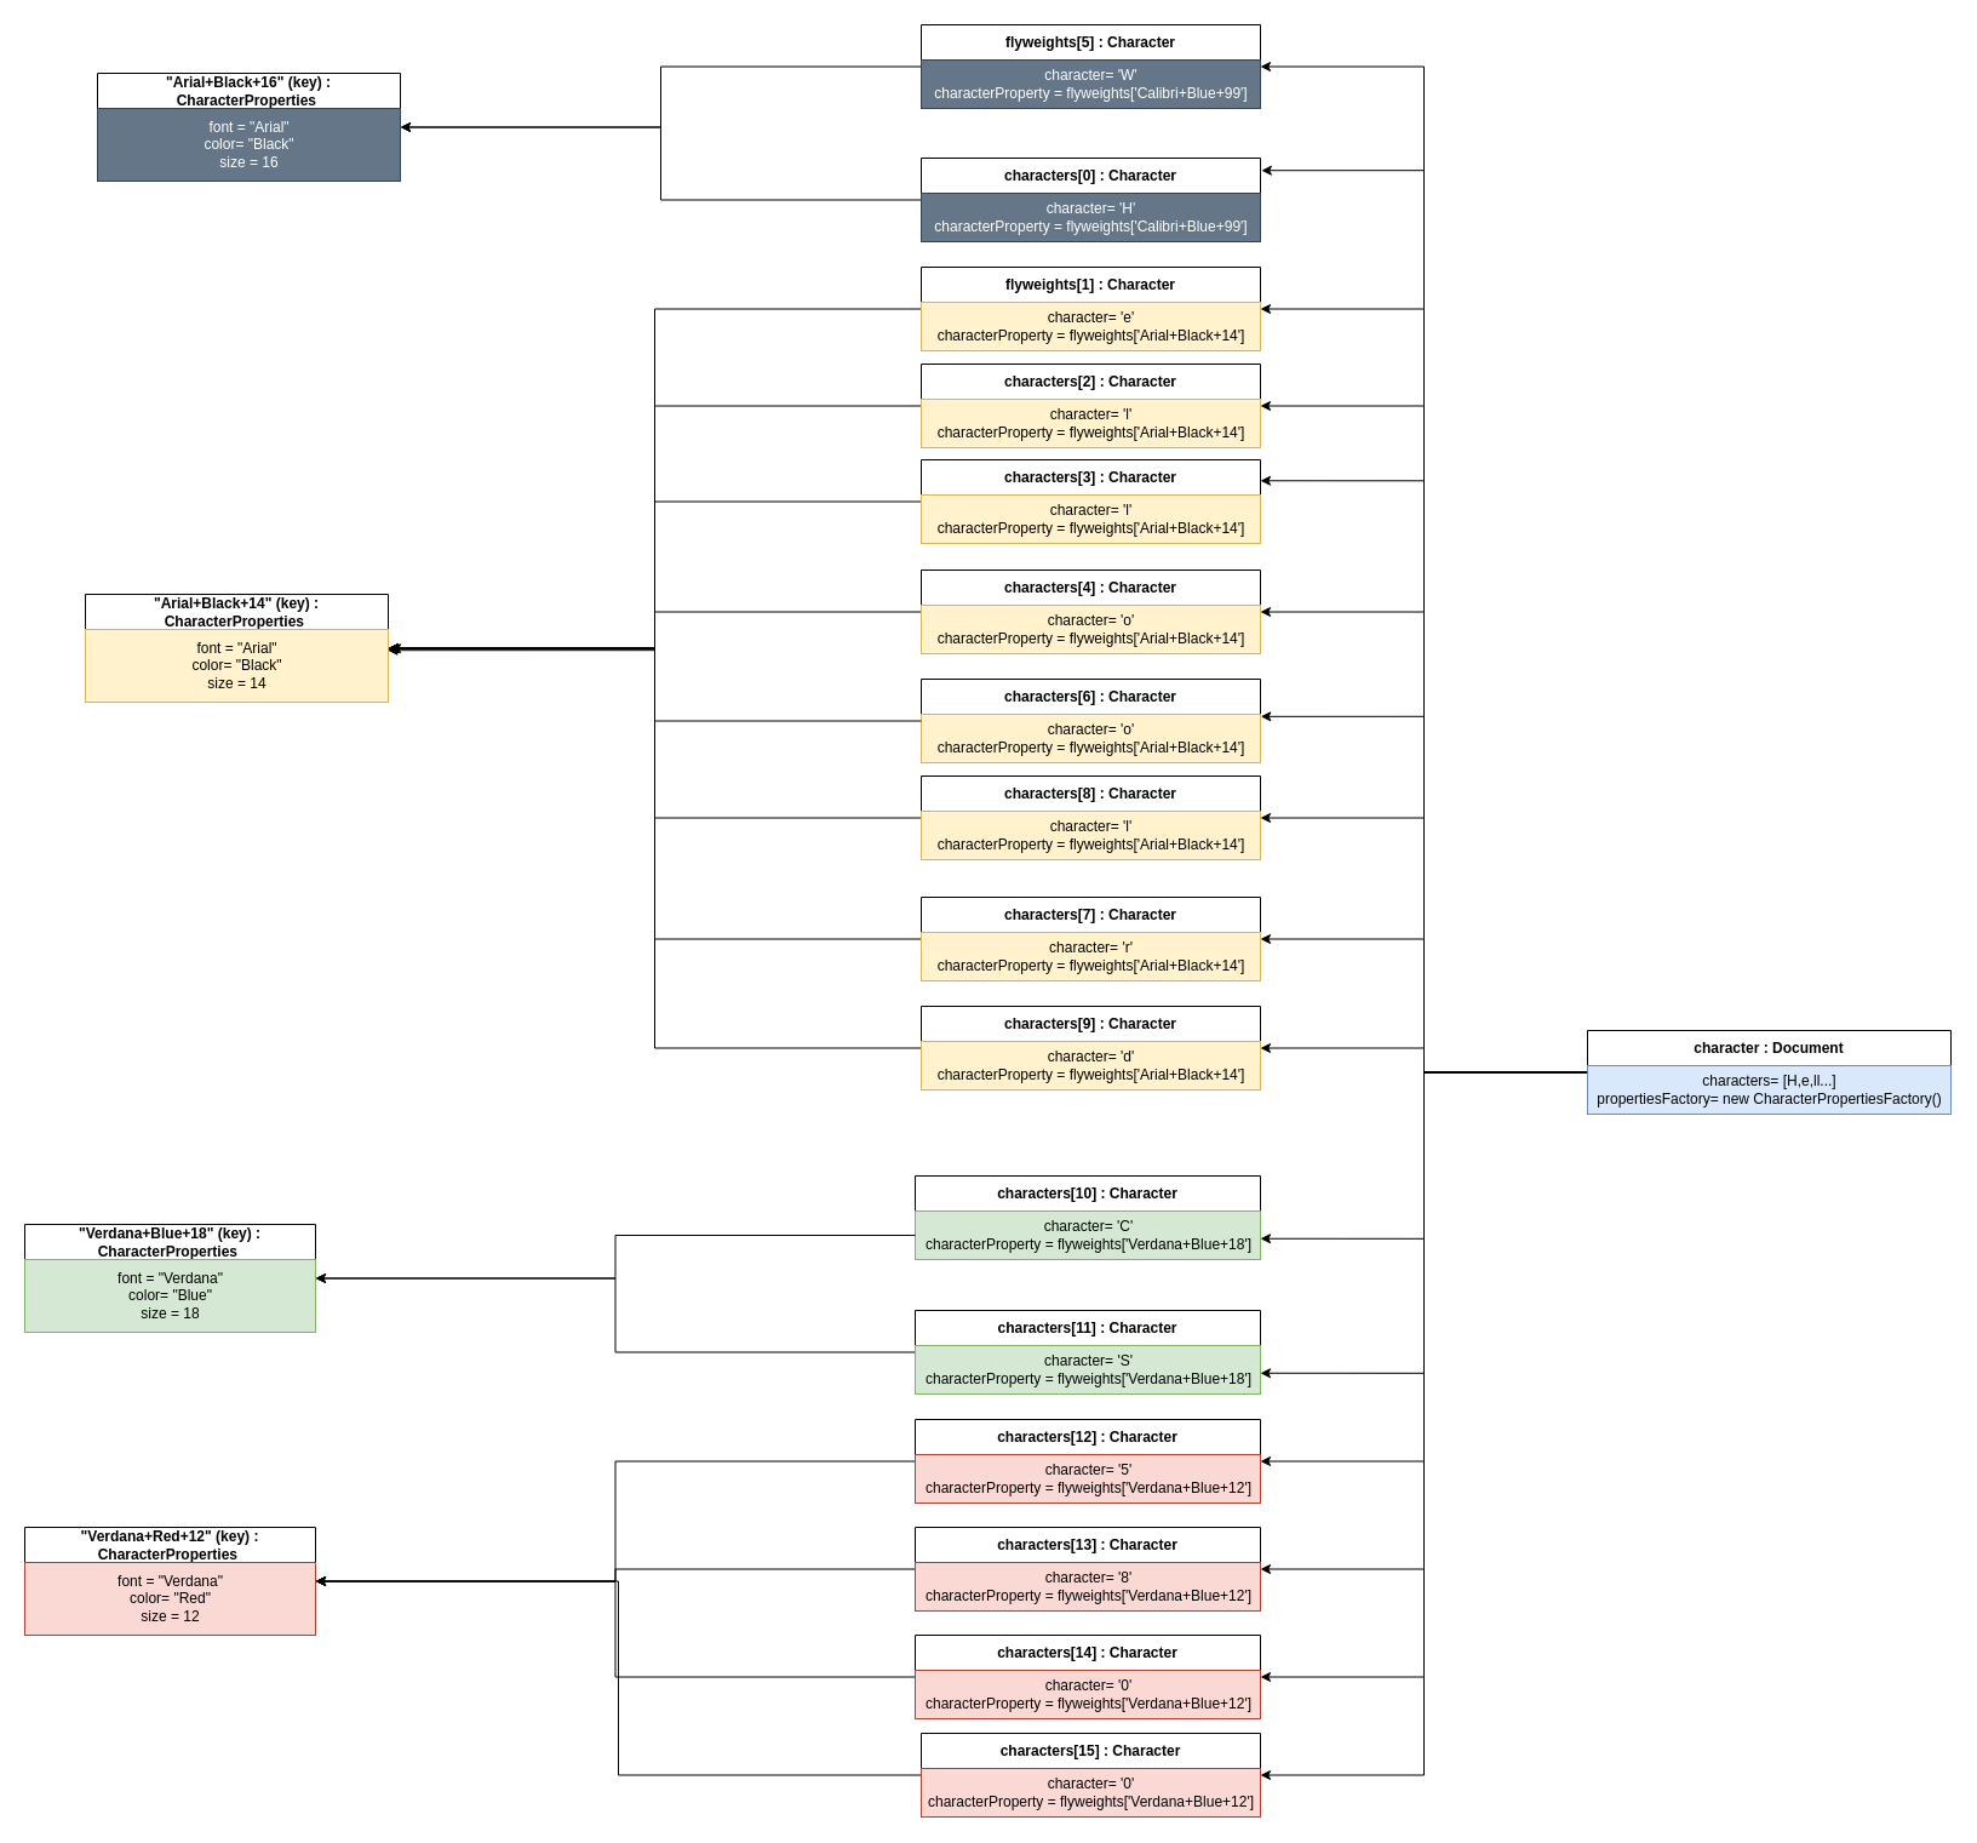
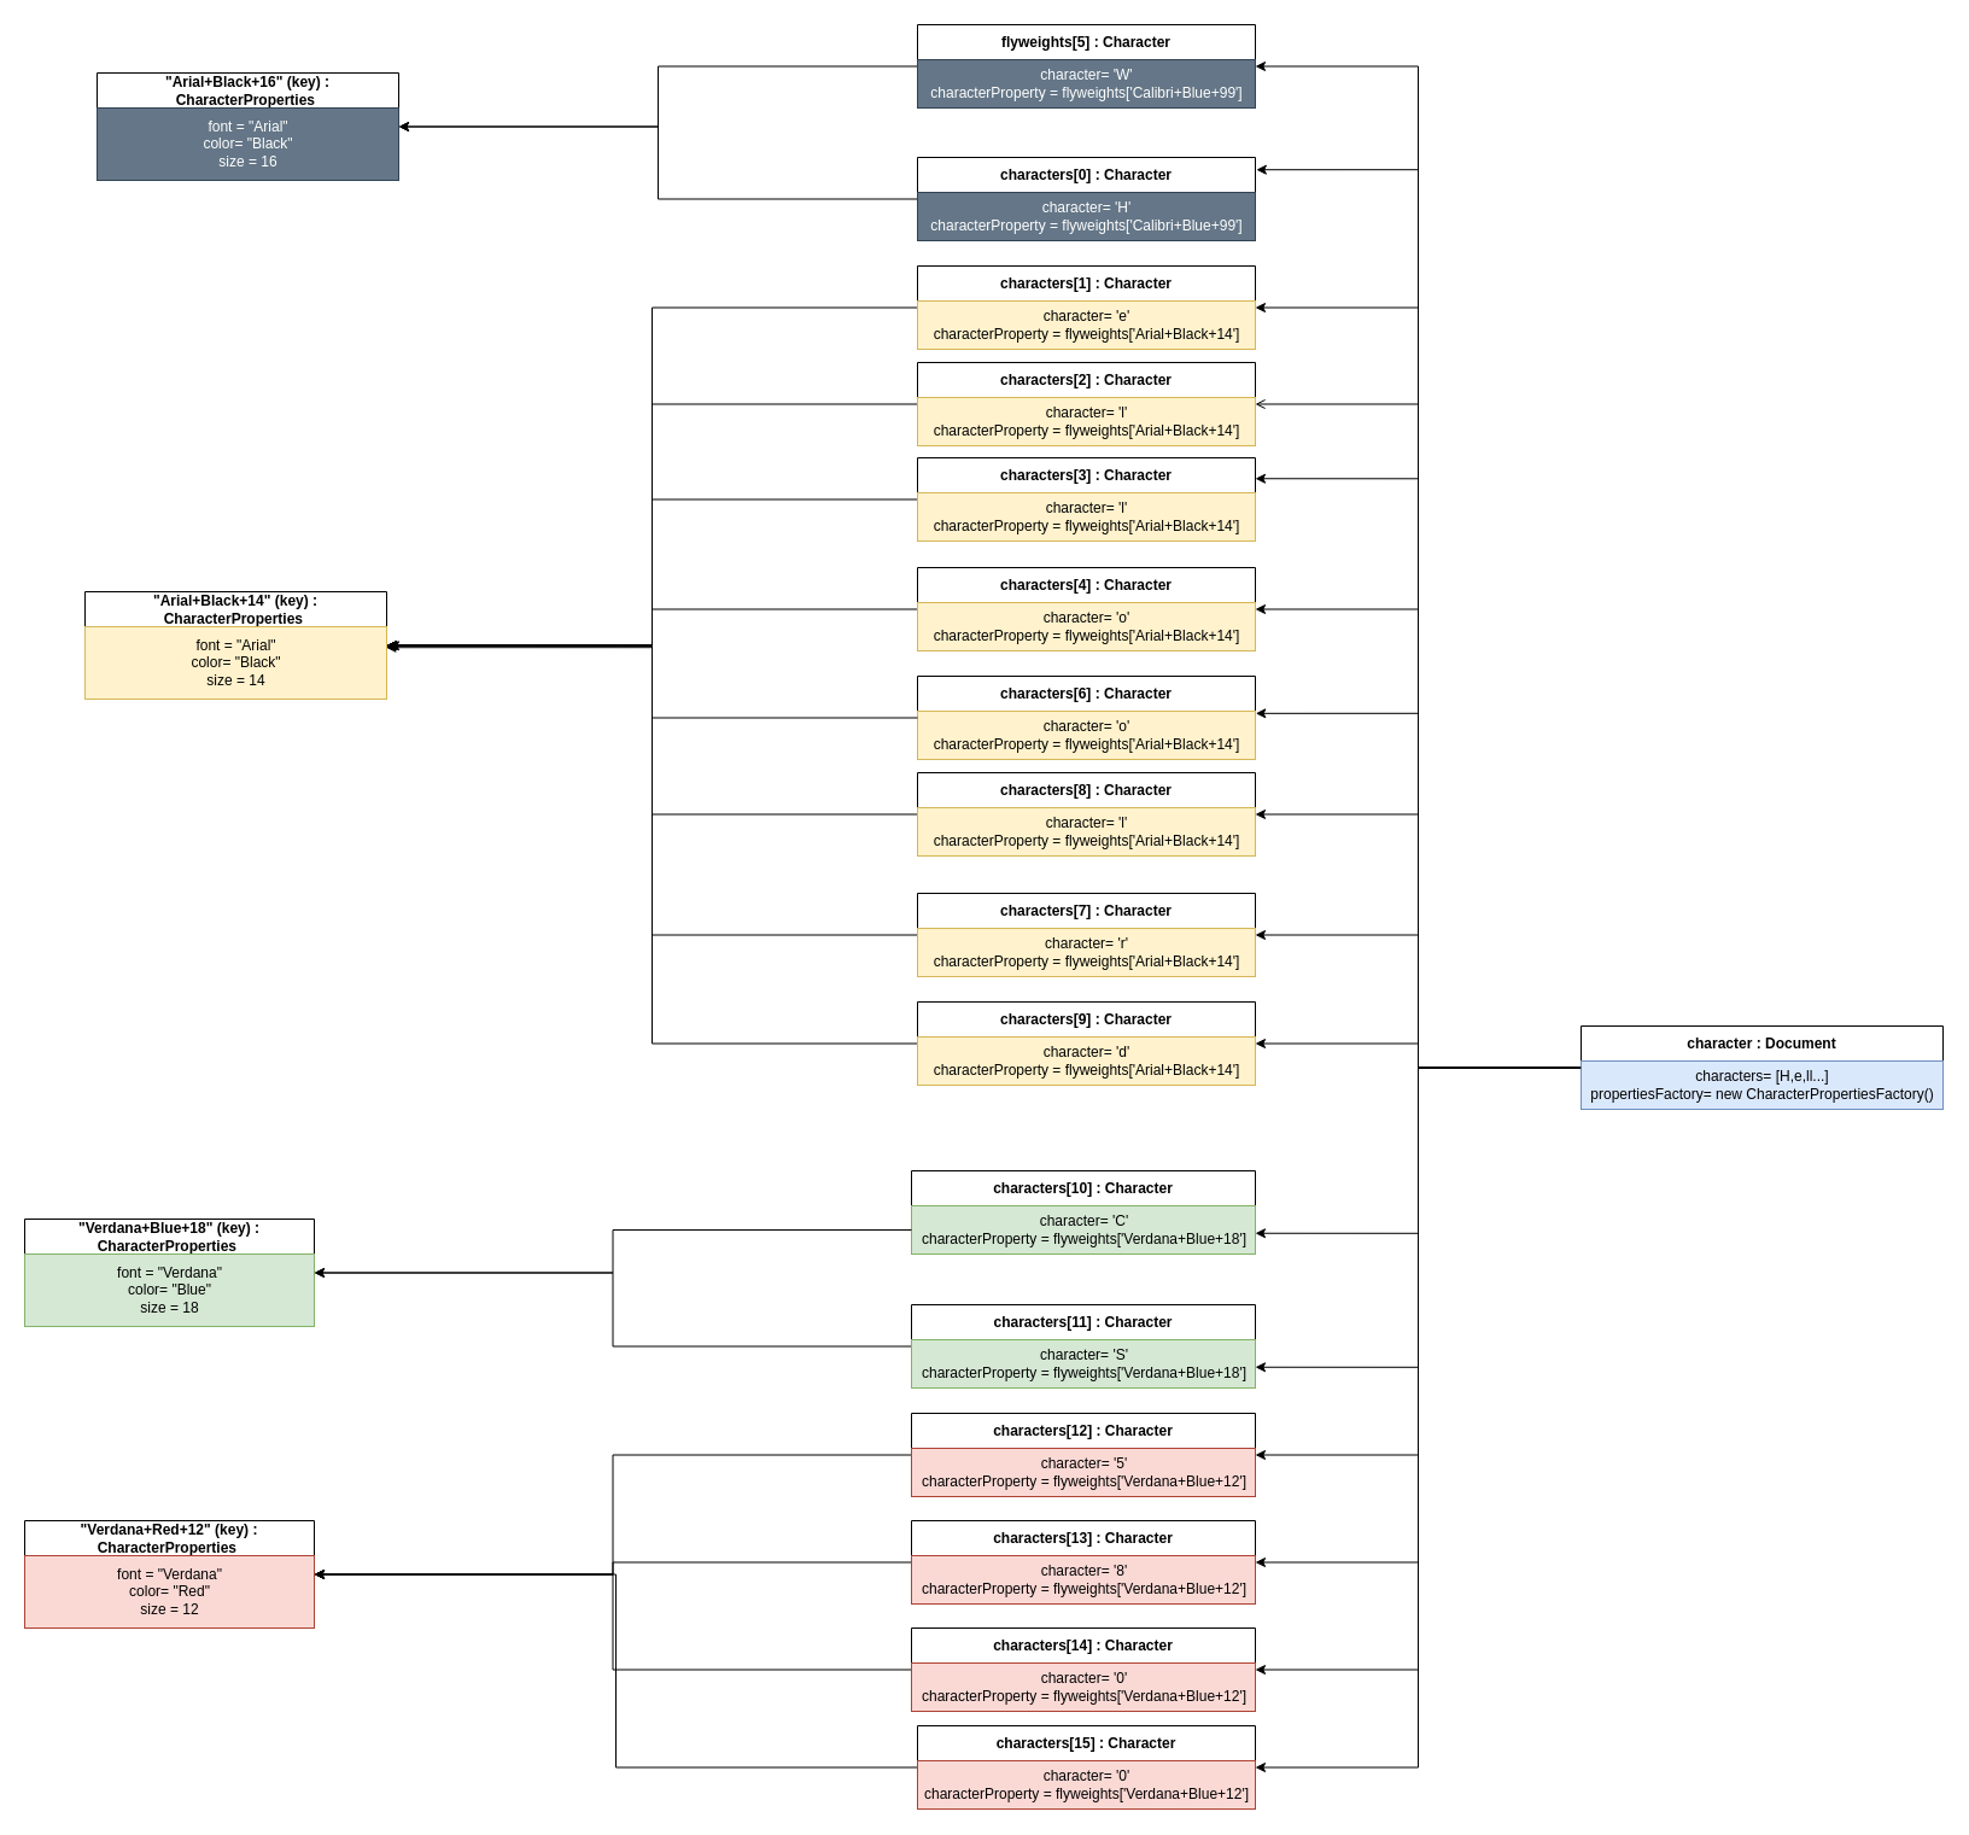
- <mxCell id="14" value="flyweights[1] : Character" style="swimlane;fontStyle=1;align=center;verticalAlign=middle;childLayout=stackLayout;horizontal=1;startSize=29;horizontalStack=0;resizeParent=1;resizeParentMax=0;resizeLast=0;collapsible=0;marginBottom=0;html=1;whiteSpace=wrap;" parent="1" vertex="1"><mxGeometry x="760" y="220" width="280" height="69" as="geometry" /></mxCell>
+ <mxCell id="14" value="characters[1] : Character" style="swimlane;fontStyle=1;align=center;verticalAlign=middle;childLayout=stackLayout;horizontal=1;startSize=29;horizontalStack=0;resizeParent=1;resizeParentMax=0;resizeLast=0;collapsible=0;marginBottom=0;html=1;whiteSpace=wrap;" parent="1" vertex="1"><mxGeometry x="760" y="220" width="280" height="69" as="geometry" /></mxCell>
- <mxCell id="68" style="edgeStyle=orthogonalEdgeStyle;rounded=0;orthogonalLoop=1;jettySize=auto;html=1;entryX=1;entryY=0.5;entryDx=0;entryDy=0;" edge="1" parent="1" source="71" target="17"><mxGeometry relative="1" as="geometry" /></mxCell>
+ <mxCell id="68" style="edgeStyle=orthogonalEdgeStyle;rounded=0;orthogonalLoop=1;jettySize=auto;html=1;entryX=1;entryY=0.5;entryDx=0;entryDy=0;endArrow=open;" edge="1" parent="1" source="71" target="17"><mxGeometry relative="1" as="geometry" /></mxCell>
